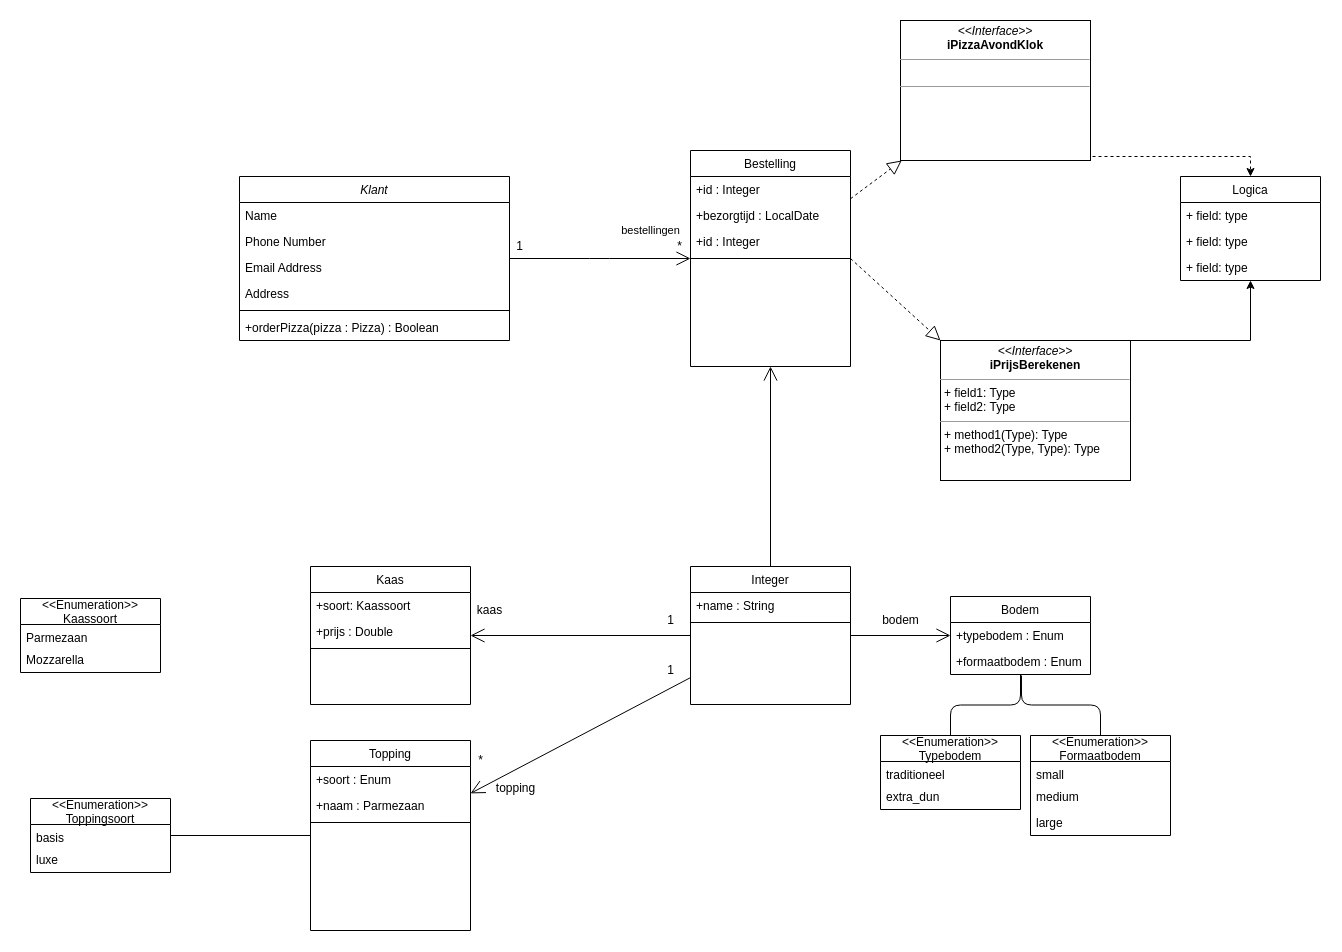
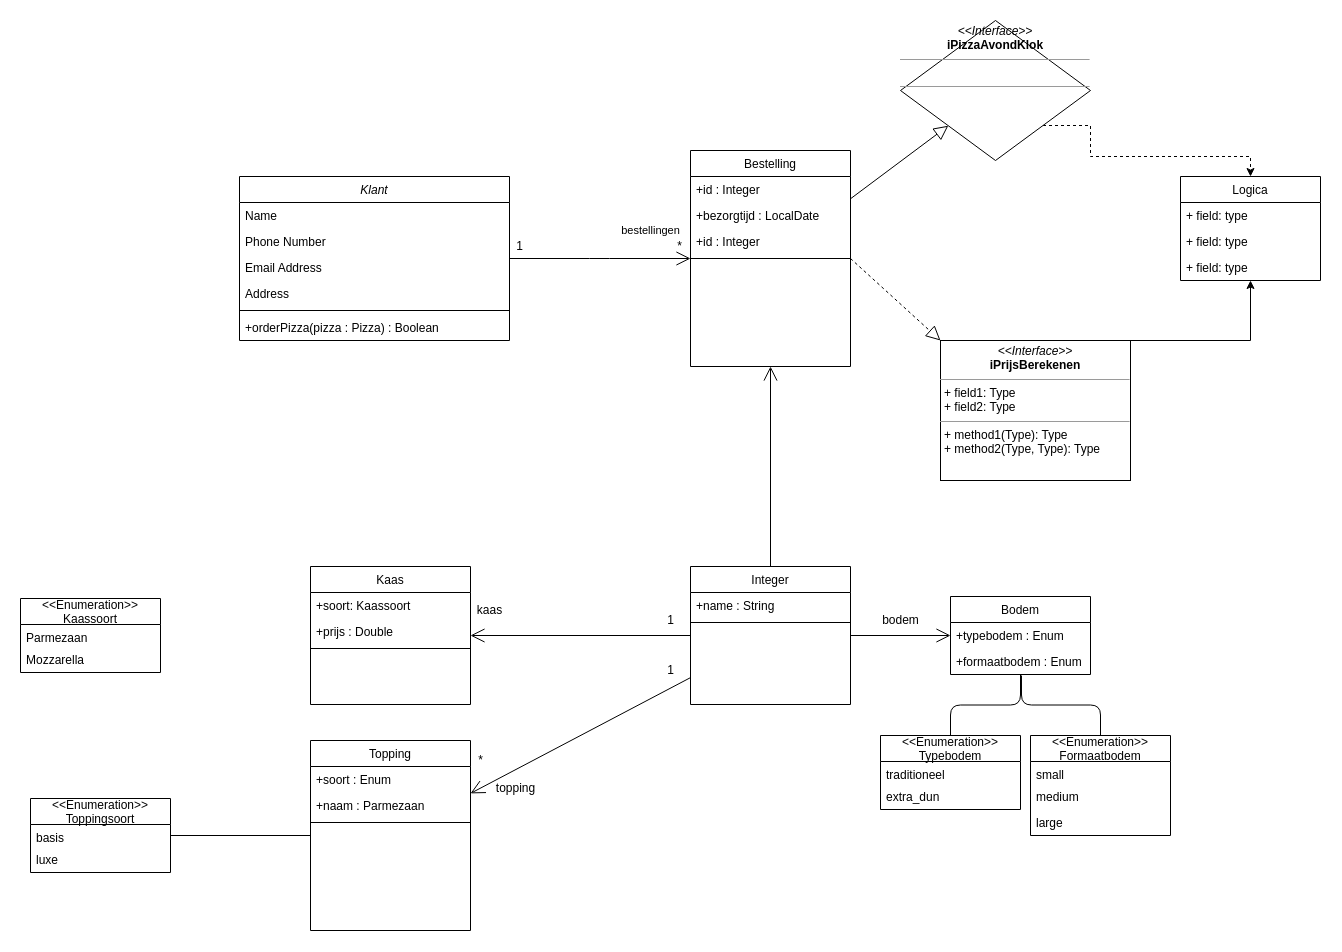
- <mxCell id="57" value="&lt;p style=&quot;margin: 0px ; margin-top: 4px ; text-align: center&quot;&gt;&lt;i&gt;&amp;lt;&amp;lt;Interface&amp;gt;&amp;gt;&lt;/i&gt;&lt;br&gt;&lt;b&gt;iPizzaAvondKlok&lt;/b&gt;&lt;/p&gt;&lt;hr size=&quot;1&quot;&gt;&lt;p style=&quot;margin: 0px ; margin-left: 4px&quot;&gt;&lt;br&gt;&lt;/p&gt;&lt;hr size=&quot;1&quot;&gt;&lt;p style=&quot;margin: 0px ; margin-left: 4px&quot;&gt;&lt;br&gt;&lt;/p&gt;" style="verticalAlign=top;align=left;overflow=fill;fontSize=12;fontFamily=Helvetica;html=1;" parent="1" vertex="1"><mxGeometry x="900" y="20" width="190" height="140" as="geometry" /></mxCell>
+ <mxCell id="57" value="&lt;p style=&quot;margin: 0px ; margin-top: 4px ; text-align: center&quot;&gt;&lt;i&gt;&amp;lt;&amp;lt;Interface&amp;gt;&amp;gt;&lt;/i&gt;&lt;br&gt;&lt;b&gt;iPizzaAvondKlok&lt;/b&gt;&lt;/p&gt;&lt;hr size=&quot;1&quot;&gt;&lt;p style=&quot;margin: 0px ; margin-left: 4px&quot;&gt;&lt;br&gt;&lt;/p&gt;&lt;hr size=&quot;1&quot;&gt;&lt;p style=&quot;margin: 0px ; margin-left: 4px&quot;&gt;&lt;br&gt;&lt;/p&gt;" style="rhombus;verticalAlign=top;align=left;overflow=fill;fontSize=12;fontFamily=Helvetica;html=1;" parent="1" vertex="1"><mxGeometry x="900" y="20" width="190" height="140" as="geometry" /></mxCell>
- <mxCell id="58" value="" style="endArrow=block;dashed=1;endFill=0;endSize=12;html=1;" parent="1" source="50" target="57" edge="1"><mxGeometry width="160" relative="1" as="geometry"><mxPoint x="600" y="310" as="sourcePoint" /><mxPoint x="810" y="20" as="targetPoint" /><Array as="points" /></mxGeometry></mxCell>
+ <mxCell id="58" value="" style="endArrow=block;dashed=0;endFill=0;endSize=12;html=1;" parent="1" source="50" target="57" edge="1"><mxGeometry width="160" relative="1" as="geometry"><mxPoint x="600" y="310" as="sourcePoint" /><mxPoint x="810" y="20" as="targetPoint" /><Array as="points" /></mxGeometry></mxCell>
